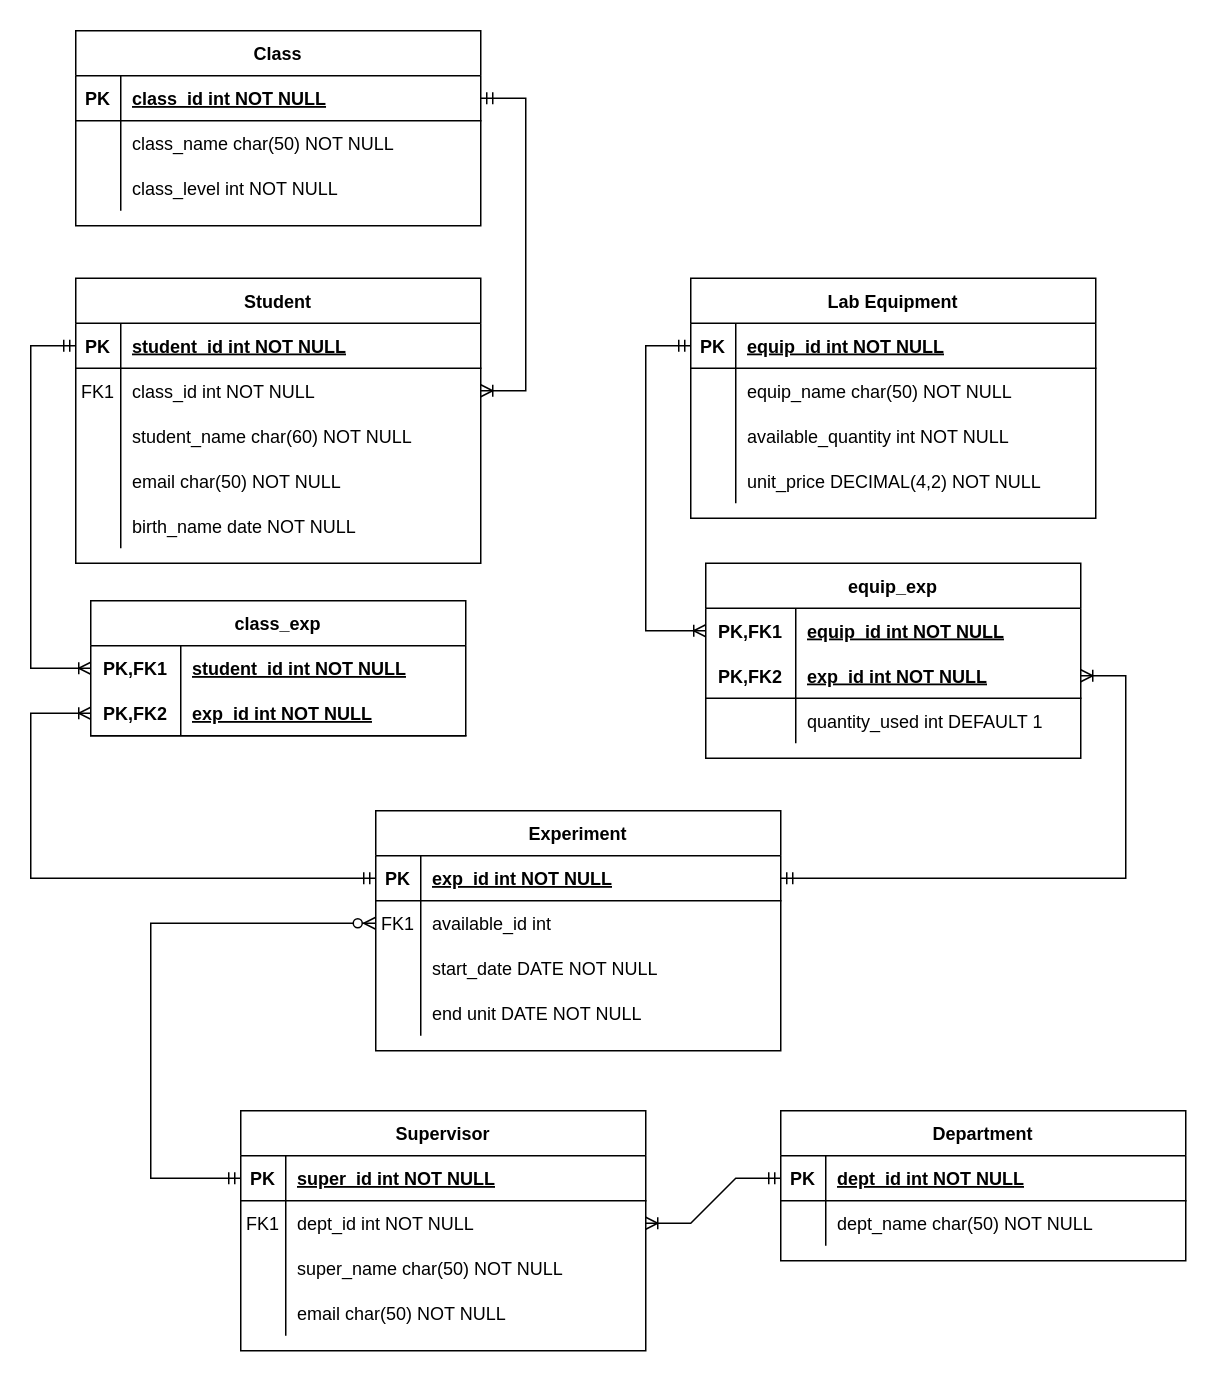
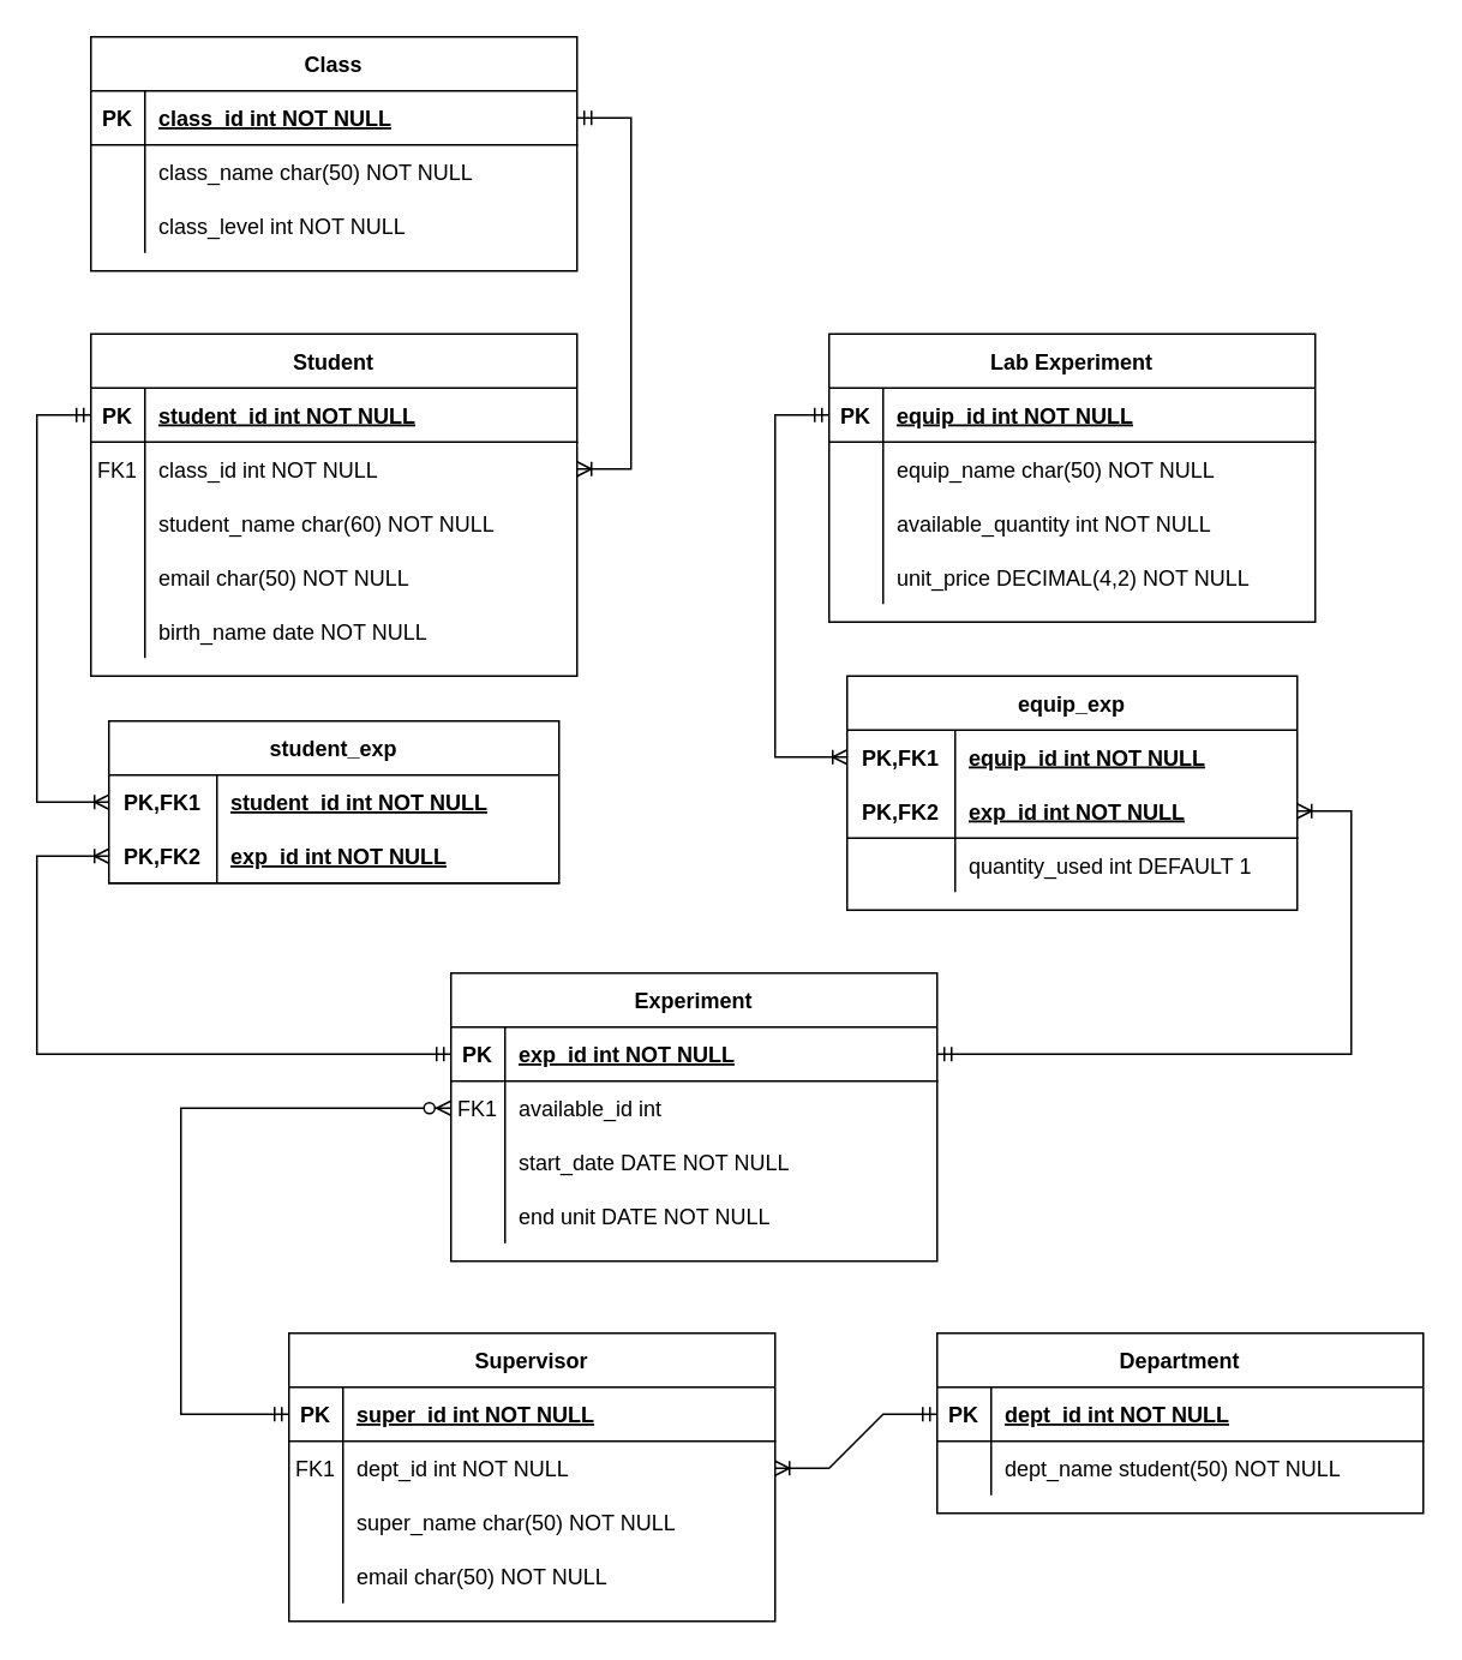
- <mxCell id="18" value="Lab Equipment" style="shape=table;startSize=30;container=1;collapsible=1;childLayout=tableLayout;fixedRows=1;rowLines=0;fontStyle=1;align=center;resizeLast=1;rounded=0;fontFamily=Helvetica;fontSize=12;fontColor=default;strokeColor=default;fillColor=default;" parent="1" vertex="1"><mxGeometry x="460" y="185" width="270" height="160" as="geometry" /></mxCell>
+ <mxCell id="18" value="Lab Experiment" style="shape=table;startSize=30;container=1;collapsible=1;childLayout=tableLayout;fixedRows=1;rowLines=0;fontStyle=1;align=center;resizeLast=1;rounded=0;fontFamily=Helvetica;fontSize=12;fontColor=default;strokeColor=default;fillColor=default;" parent="1" vertex="1"><mxGeometry x="460" y="185" width="270" height="160" as="geometry" /></mxCell>
- <mxCell id="54" value="class_exp" style="shape=table;startSize=30;container=1;collapsible=1;childLayout=tableLayout;fixedRows=1;rowLines=0;fontStyle=1;align=center;resizeLast=1;rounded=0;fontFamily=Helvetica;fontSize=12;fontColor=default;strokeColor=default;fillColor=default;" parent="1" vertex="1"><mxGeometry x="60" y="400" width="250" height="90" as="geometry" /></mxCell>
+ <mxCell id="54" value="student_exp" style="shape=table;startSize=30;container=1;collapsible=1;childLayout=tableLayout;fixedRows=1;rowLines=0;fontStyle=1;align=center;resizeLast=1;rounded=0;fontFamily=Helvetica;fontSize=12;fontColor=default;strokeColor=default;fillColor=default;" parent="1" vertex="1"><mxGeometry x="60" y="400" width="250" height="90" as="geometry" /></mxCell>
- <mxCell id="84" value="dept_name char(50) NOT NULL" style="shape=partialRectangle;connectable=0;fillColor=none;top=0;left=0;bottom=0;right=0;align=left;spacingLeft=6;overflow=hidden;rounded=1;fontFamily=Helvetica;fontSize=12;fontColor=default;startSize=30;strokeColor=default;" parent="82" vertex="1"><mxGeometry x="30" width="240" height="30" as="geometry"><mxRectangle width="240" height="30" as="alternateBounds" /></mxGeometry></mxCell>
+ <mxCell id="84" value="dept_name student(50) NOT NULL" style="shape=partialRectangle;connectable=0;fillColor=none;top=0;left=0;bottom=0;right=0;align=left;spacingLeft=6;overflow=hidden;rounded=1;fontFamily=Helvetica;fontSize=12;fontColor=default;startSize=30;strokeColor=default;" parent="82" vertex="1"><mxGeometry x="30" width="240" height="30" as="geometry"><mxRectangle width="240" height="30" as="alternateBounds" /></mxGeometry></mxCell>
